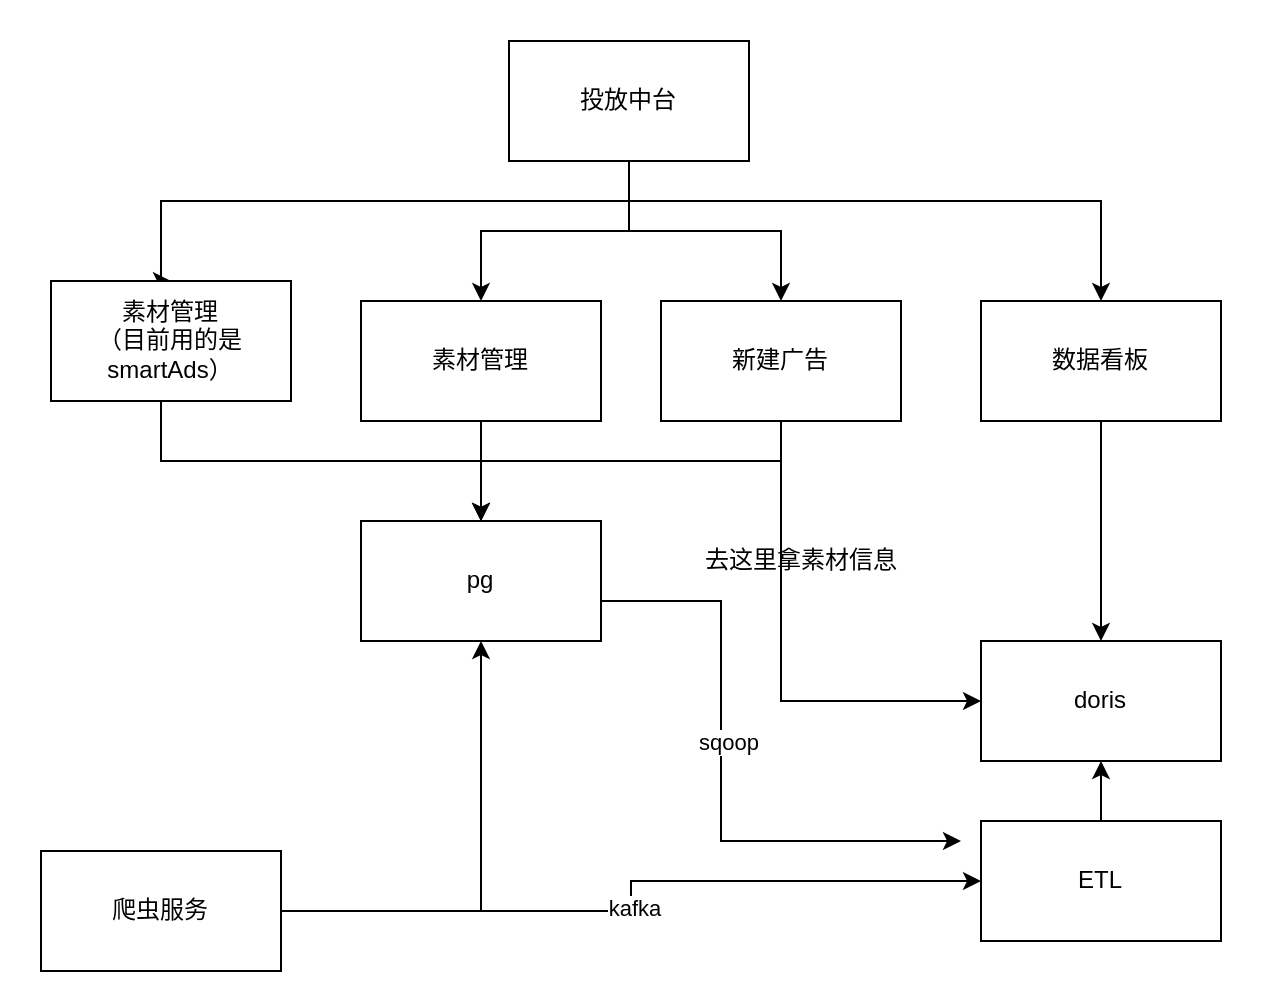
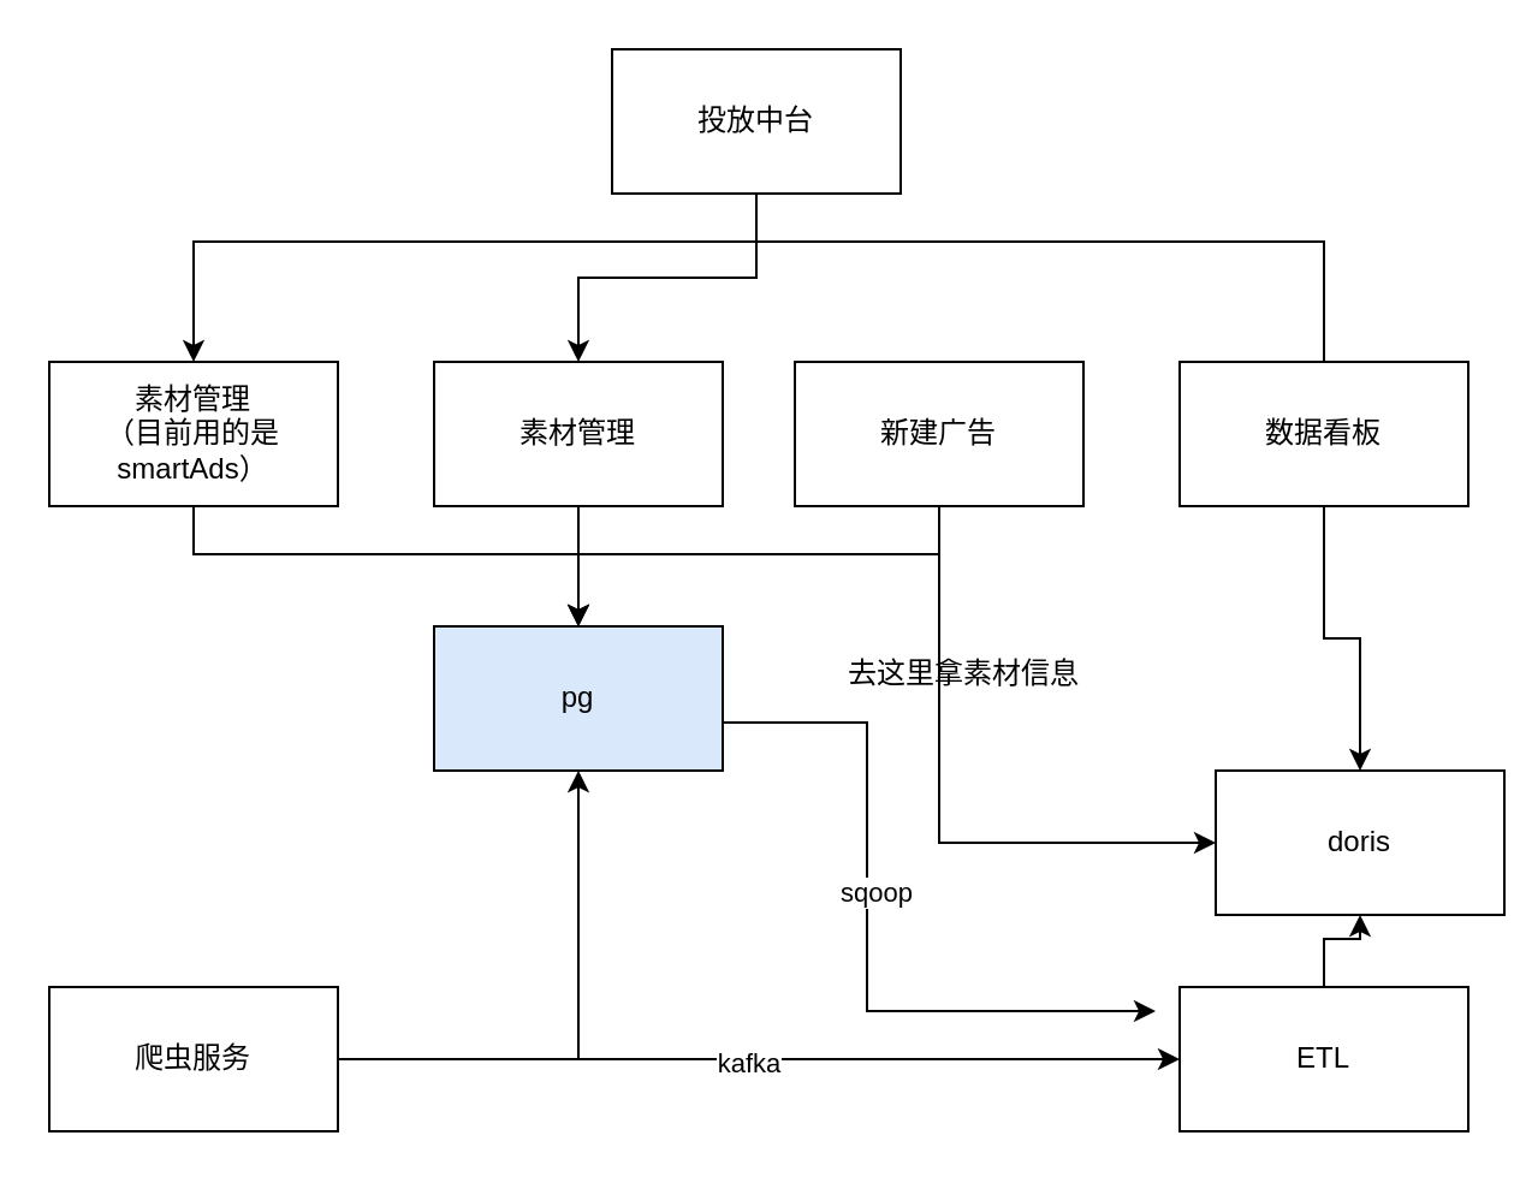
- <mxCell id="4" style="edgeStyle=orthogonalEdgeStyle;rounded=0;orthogonalLoop=1;jettySize=auto;html=1;entryX=0.5;entryY=0;entryDx=0;entryDy=0;" edge="1" parent="1" source="6" target="13"><mxGeometry relative="1" as="geometry" /></mxCell>
- <mxCell id="5" style="edgeStyle=orthogonalEdgeStyle;rounded=0;orthogonalLoop=1;jettySize=auto;html=1;entryX=0.5;entryY=0;entryDx=0;entryDy=0;" edge="1" parent="1" source="6" target="15"><mxGeometry relative="1" as="geometry"><Array as="points"><mxPoint x="314" y="100" /><mxPoint x="550" y="100" /></Array></mxGeometry></mxCell>
+ <mxCell id="5" style="edgeStyle=orthogonalEdgeStyle;rounded=0;orthogonalLoop=1;jettySize=auto;html=1;entryX=0.5;entryY=0;entryDx=0;entryDy=0;endArrow=none;" edge="1" parent="1" source="6" target="15"><mxGeometry relative="1" as="geometry"><Array as="points"><mxPoint x="314" y="100" /><mxPoint x="550" y="100" /></Array></mxGeometry></mxCell>
- <mxCell id="8" value="素材管理&lt;br&gt;（目前用的是smartAds）" style="rounded=0;whiteSpace=wrap;html=1;" vertex="1" parent="1"><mxGeometry x="25" y="140" width="120" height="60" as="geometry" /></mxCell>
+ <mxCell id="8" value="素材管理&lt;br&gt;（目前用的是smartAds）" style="rounded=0;whiteSpace=wrap;html=1;" vertex="1" parent="1"><mxGeometry x="20" y="150" width="120" height="60" as="geometry" /></mxCell>
- <mxCell id="18" value="pg" style="rounded=0;whiteSpace=wrap;html=1;" vertex="1" parent="1"><mxGeometry x="180" y="260" width="120" height="60" as="geometry" /></mxCell>
+ <mxCell id="18" value="pg" style="rounded=0;whiteSpace=wrap;html=1;fillColor=#dae8fc;" vertex="1" parent="1"><mxGeometry x="180" y="260" width="120" height="60" as="geometry" /></mxCell>
- <mxCell id="19" value="doris" style="rounded=0;whiteSpace=wrap;html=1;" vertex="1" parent="1"><mxGeometry x="490" y="320" width="120" height="60" as="geometry" /></mxCell>
+ <mxCell id="19" value="doris" style="rounded=0;whiteSpace=wrap;html=1;" vertex="1" parent="1"><mxGeometry x="505" y="320" width="120" height="60" as="geometry" /></mxCell>
- <mxCell id="23" value="爬虫服务" style="rounded=0;whiteSpace=wrap;html=1;" vertex="1" parent="1"><mxGeometry x="20" y="425" width="120" height="60" as="geometry" /></mxCell>
+ <mxCell id="23" value="爬虫服务" style="rounded=0;whiteSpace=wrap;html=1;" vertex="1" parent="1"><mxGeometry x="20" y="410" width="120" height="60" as="geometry" /></mxCell>
